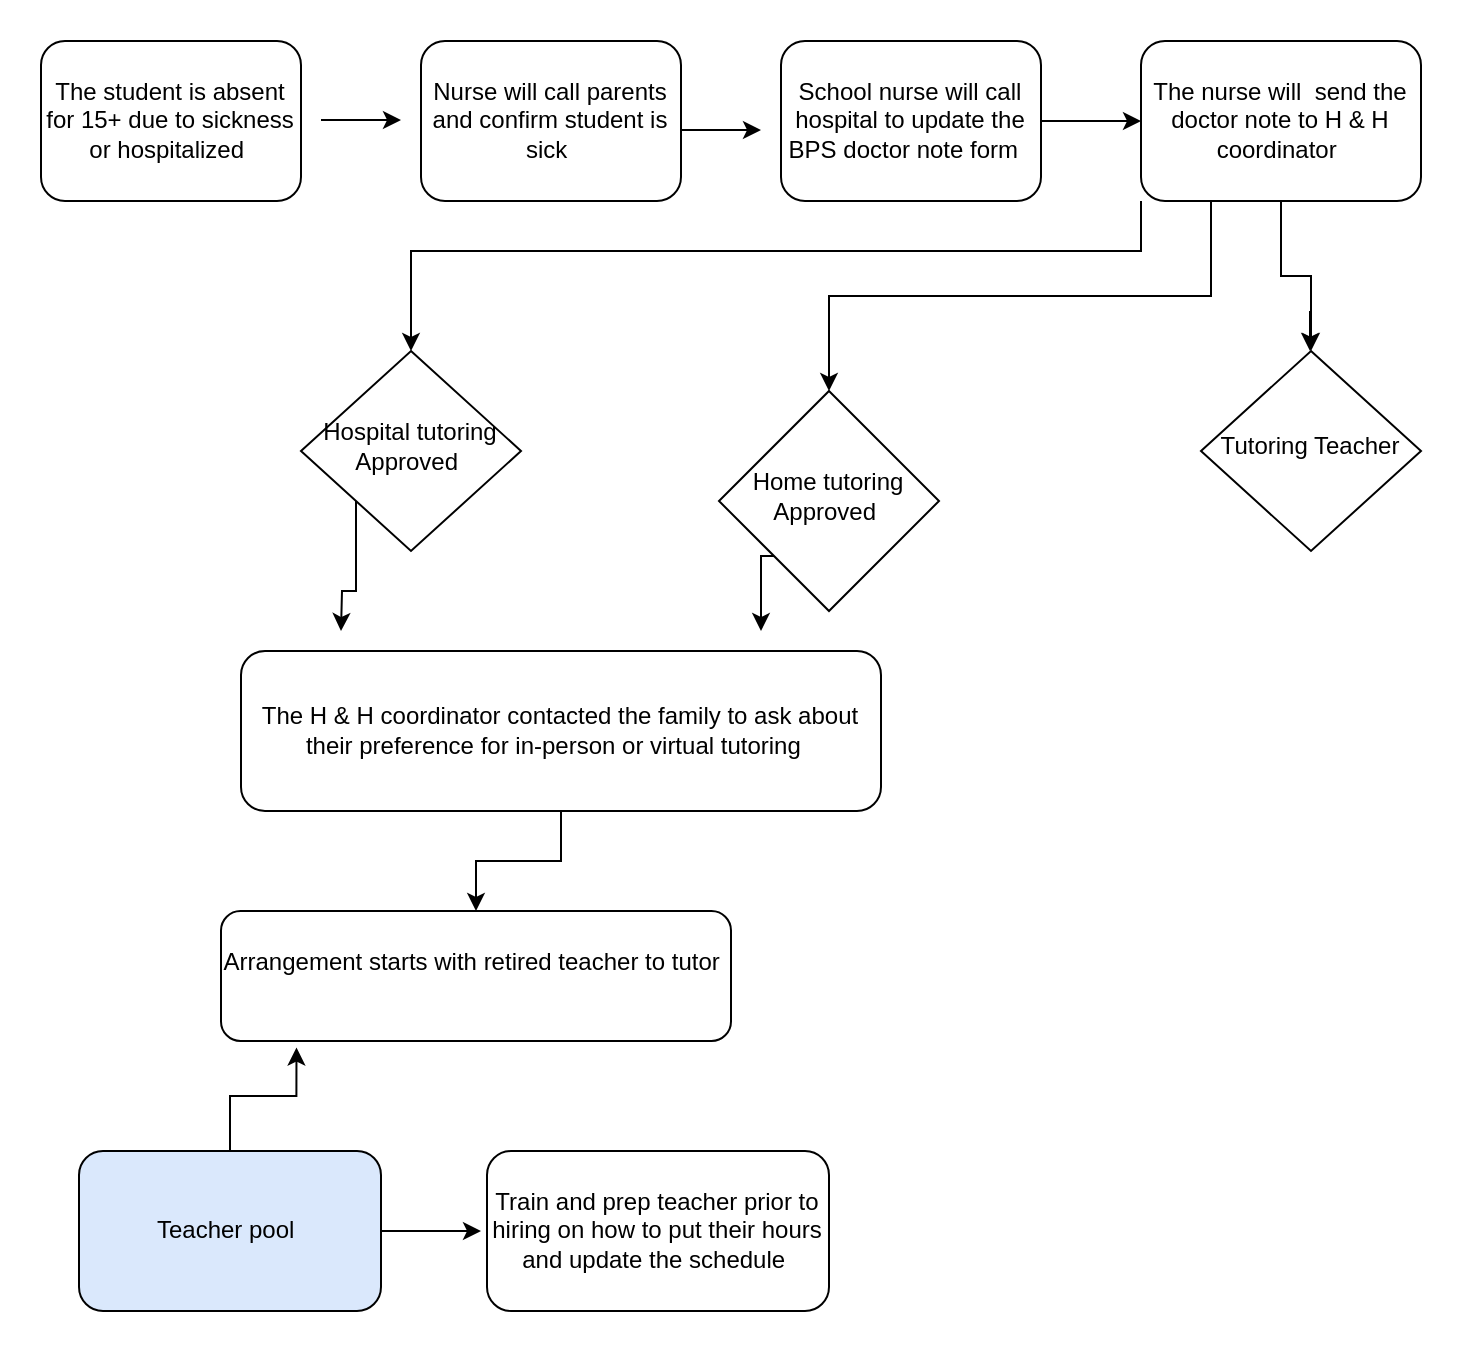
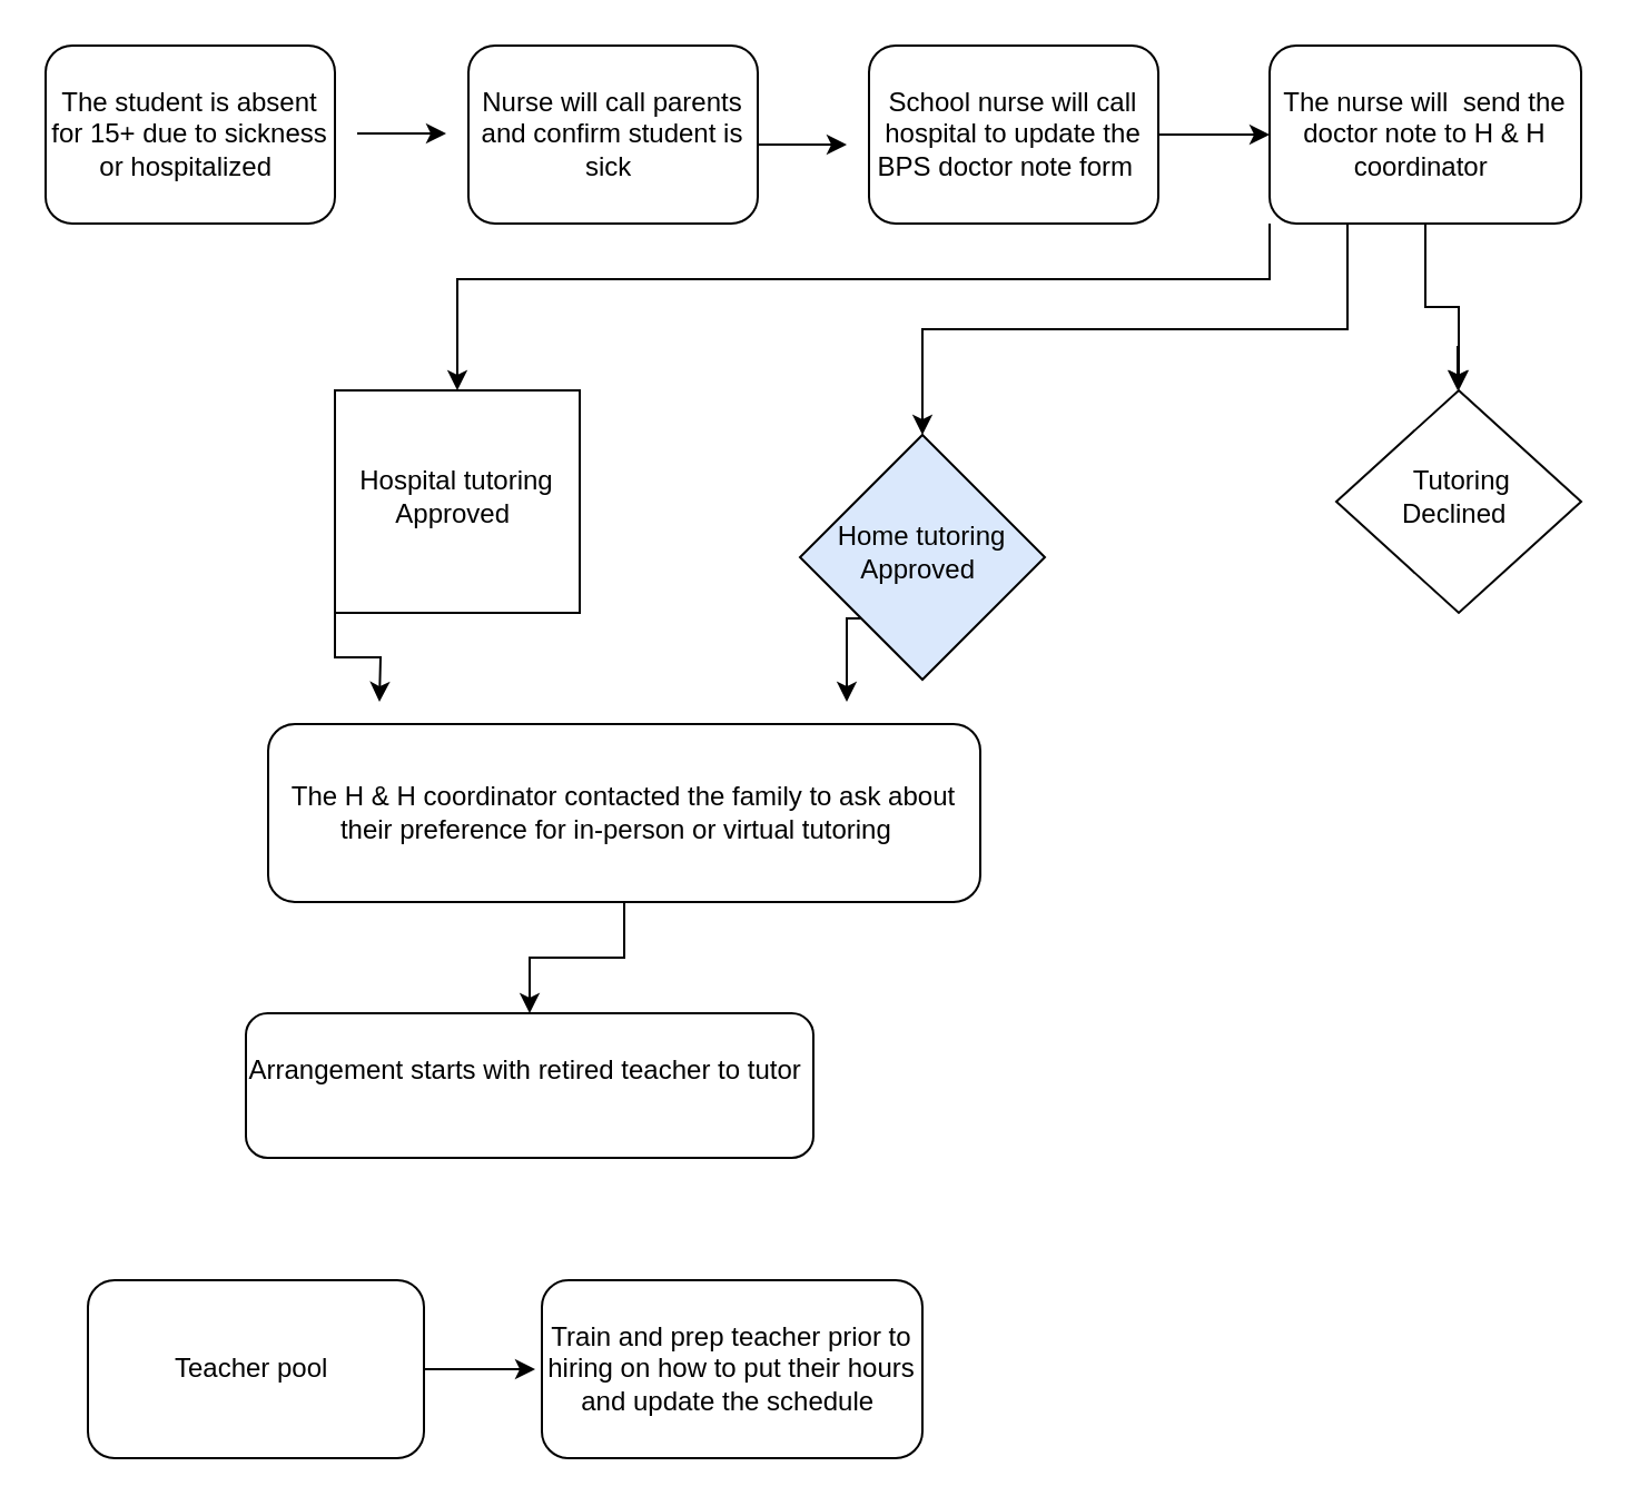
- <mxCell id="14" value="&amp;nbsp;Tutoring Teacher&amp;nbsp;" style="rhombus;whiteSpace=wrap;html=1;shadow=0;fontFamily=Helvetica;fontSize=12;align=center;strokeWidth=1;spacing=6;spacingTop=-4;" vertex="1" parent="1"><mxGeometry x="600" y="175" width="110" height="100" as="geometry" /></mxCell>
+ <mxCell id="14" value="&amp;nbsp;Tutoring Declined&amp;nbsp;" style="rhombus;whiteSpace=wrap;html=1;shadow=0;fontFamily=Helvetica;fontSize=12;align=center;strokeWidth=1;spacing=6;spacingTop=-4;" vertex="1" parent="1"><mxGeometry x="600" y="175" width="110" height="100" as="geometry" /></mxCell>
- <mxCell id="16" value="Hospital tutoring Approved&amp;nbsp;" style="rhombus;whiteSpace=wrap;html=1;shadow=0;fontFamily=Helvetica;fontSize=12;align=center;strokeWidth=1;spacing=6;spacingTop=-4;" vertex="1" parent="1"><mxGeometry x="150" y="175" width="110" height="100" as="geometry" /></mxCell>
+ <mxCell id="16" value="Hospital tutoring Approved&amp;nbsp;" style="whiteSpace=wrap;html=1;shadow=0;fontFamily=Helvetica;fontSize=12;align=center;strokeWidth=1;spacing=6;spacingTop=-4;rounded=0;" vertex="1" parent="1"><mxGeometry x="150" y="175" width="110" height="100" as="geometry" /></mxCell>
- <mxCell id="7" value="Home tutoring Approved&amp;nbsp;" style="rhombus;whiteSpace=wrap;html=1;shadow=0;fontFamily=Helvetica;fontSize=12;align=center;strokeWidth=1;spacing=6;spacingTop=-4;" parent="1" vertex="1"><mxGeometry x="359" y="195" width="110" height="110" as="geometry" /></mxCell>
+ <mxCell id="7" value="Home tutoring Approved&amp;nbsp;" style="rhombus;whiteSpace=wrap;html=1;shadow=0;fontFamily=Helvetica;fontSize=12;align=center;strokeWidth=1;spacing=6;spacingTop=-4;fillColor=#dae8fc;" parent="1" vertex="1"><mxGeometry x="359" y="195" width="110" height="110" as="geometry" /></mxCell>
- <mxCell id="24" style="edgeStyle=orthogonalEdgeStyle;rounded=0;orthogonalLoop=1;jettySize=auto;html=1;exitX=0.5;exitY=0;exitDx=0;exitDy=0;entryX=0.148;entryY=1.05;entryDx=0;entryDy=0;entryPerimeter=0;" edge="1" parent="1" source="21" target="23"><mxGeometry relative="1" as="geometry" /></mxCell>
- <mxCell id="21" value="Teacher pool&amp;nbsp;" style="rounded=1;whiteSpace=wrap;html=1;fontSize=12;glass=0;strokeWidth=1;shadow=0;fillColor=#dae8fc;" vertex="1" parent="1"><mxGeometry x="39" y="575" width="151" height="80" as="geometry" /></mxCell>
+ <mxCell id="21" value="Teacher pool&amp;nbsp;" style="rounded=1;whiteSpace=wrap;html=1;fontSize=12;glass=0;strokeWidth=1;shadow=0;" vertex="1" parent="1"><mxGeometry x="39" y="575" width="151" height="80" as="geometry" /></mxCell>
